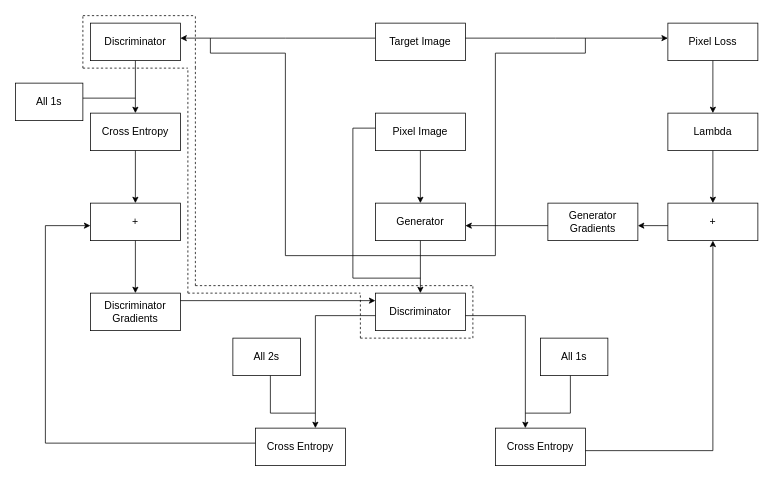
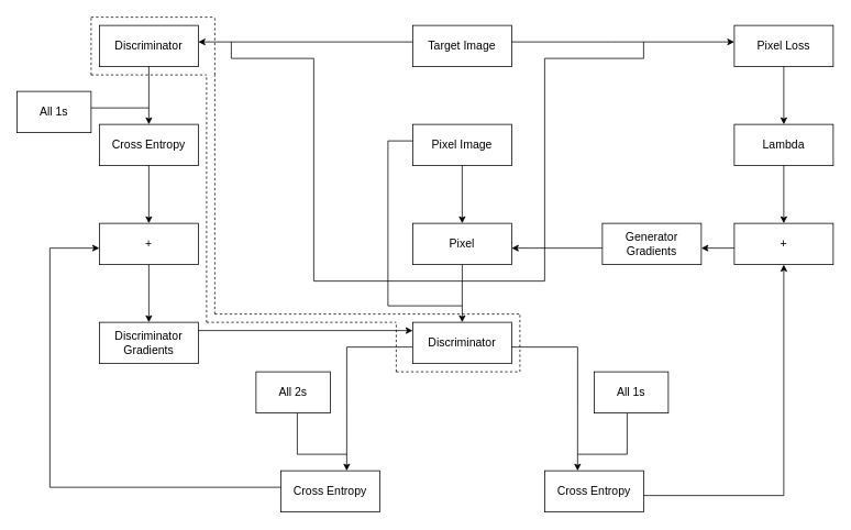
- <mxCell id="5" value="Generator" style="text;html=1;strokeColor=none;fillColor=none;align=center;verticalAlign=middle;whiteSpace=wrap;rounded=0;fontSize=14;" vertex="1" parent="1"><mxGeometry x="500" y="270" width="120" height="50" as="geometry" /></mxCell>
+ <mxCell id="5" value="Pixel" style="text;html=1;strokeColor=none;fillColor=none;align=center;verticalAlign=middle;whiteSpace=wrap;rounded=0;fontSize=14;" vertex="1" parent="1"><mxGeometry x="500" y="270" width="120" height="50" as="geometry" /></mxCell>
